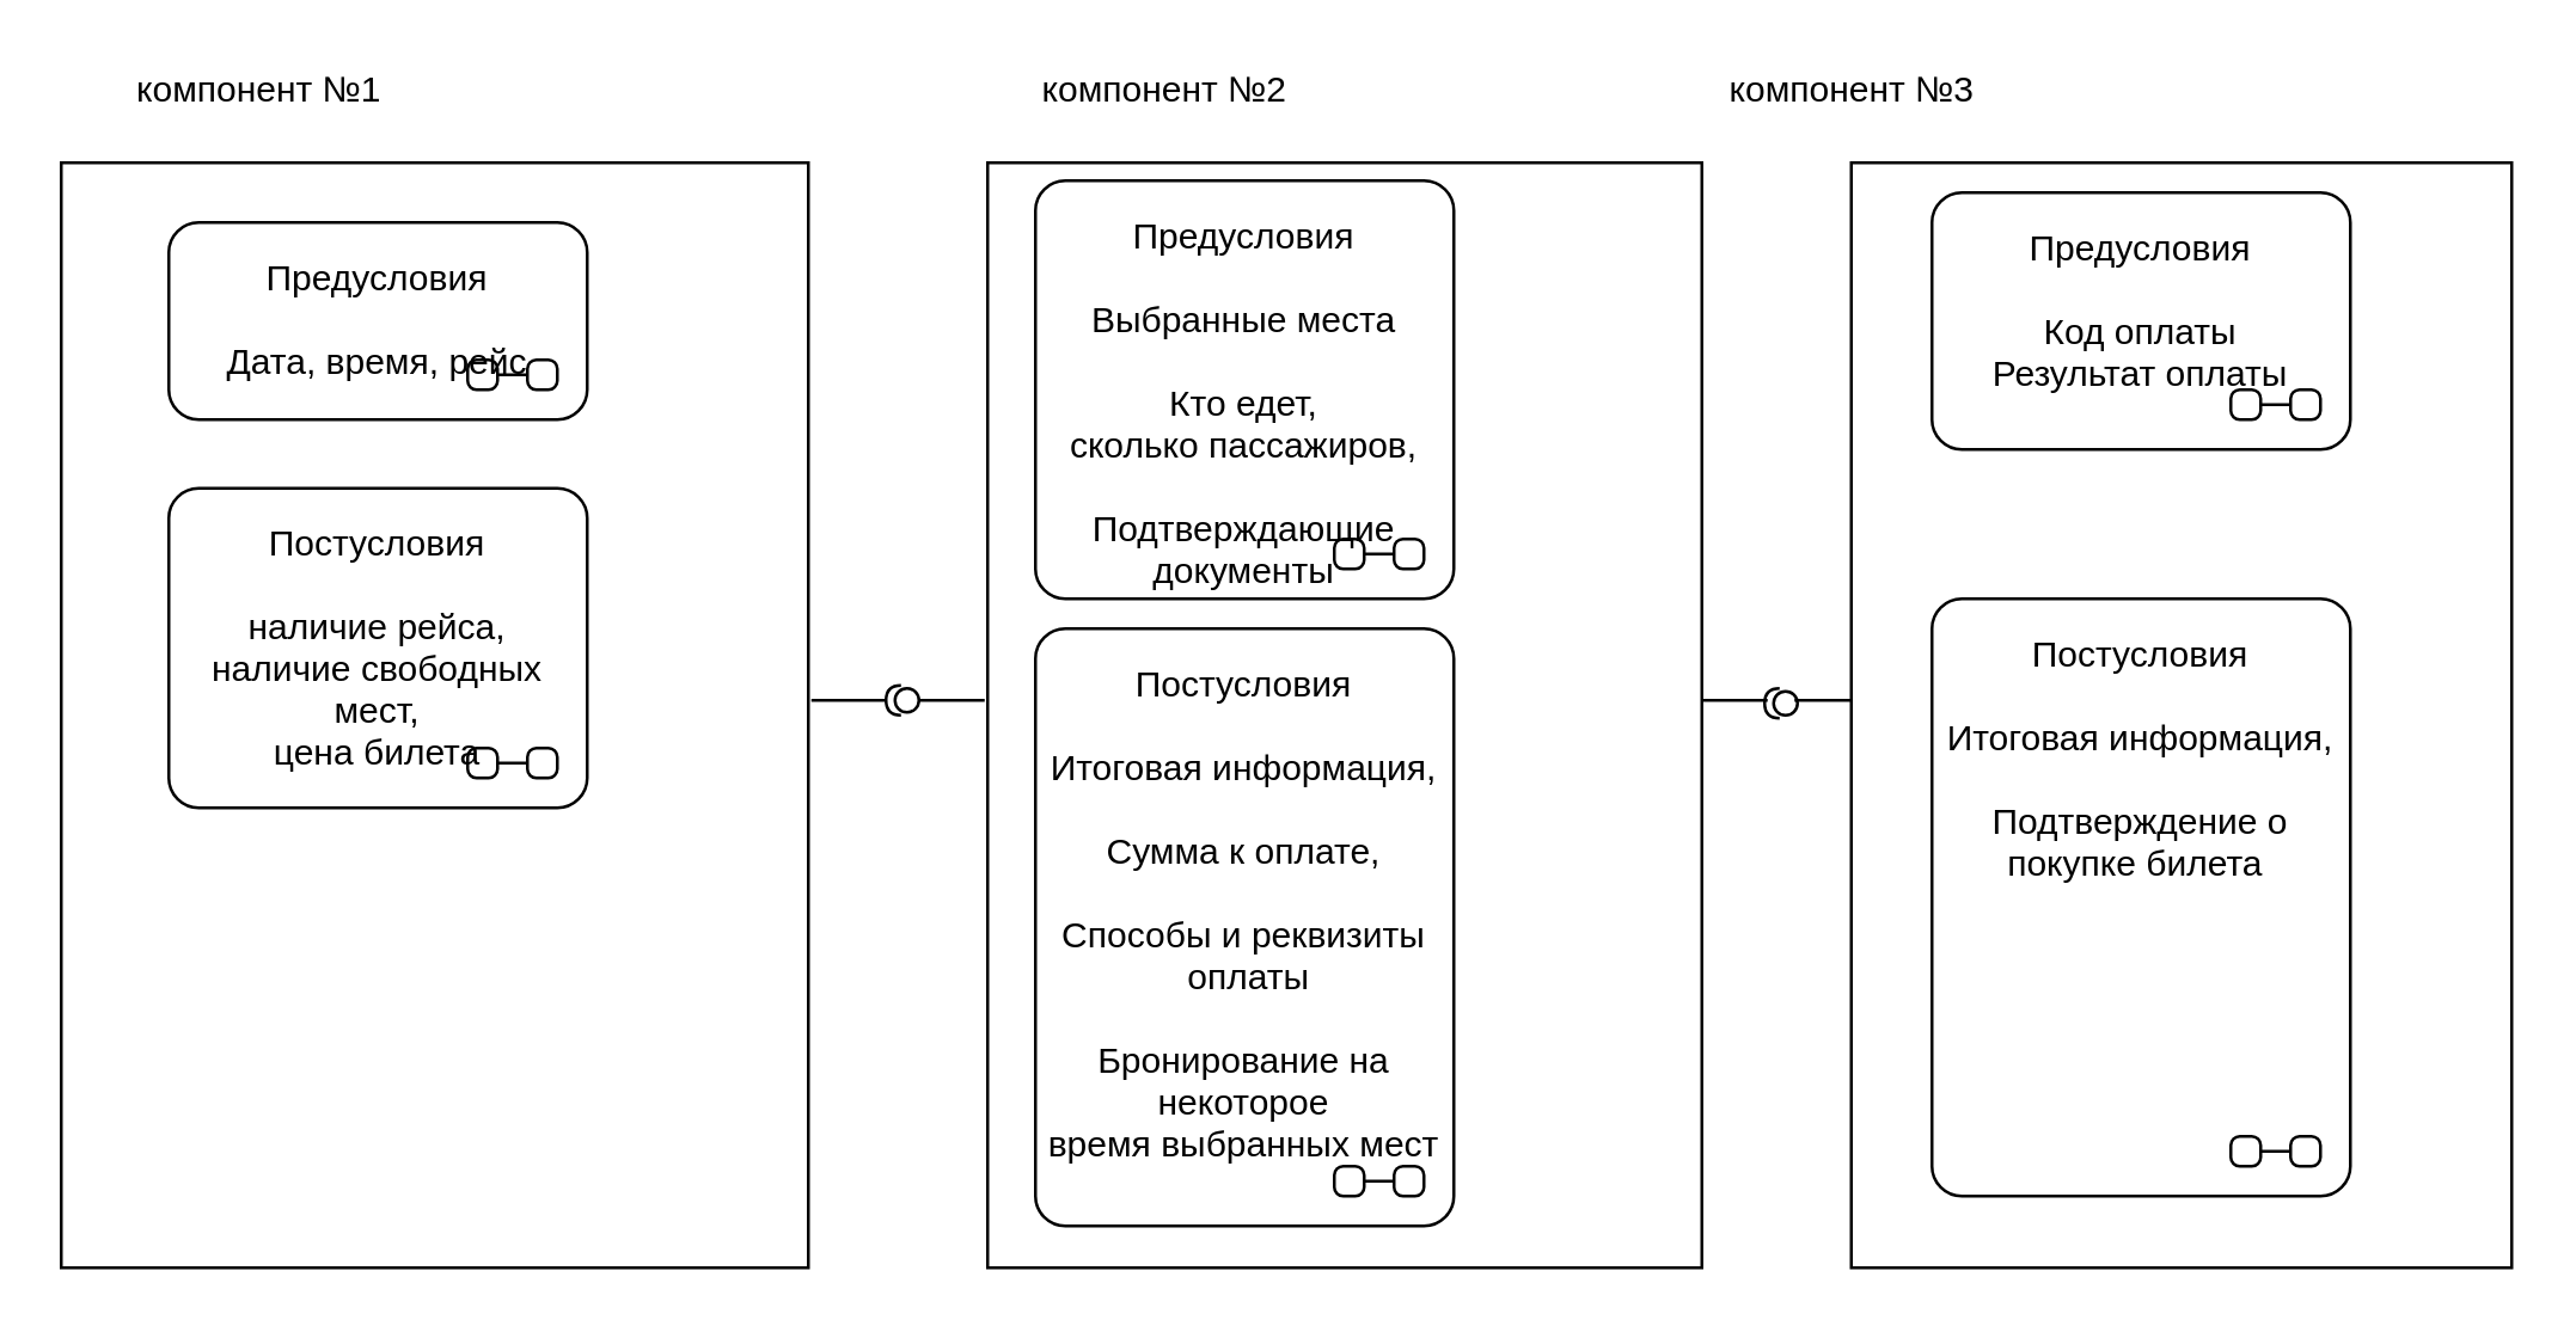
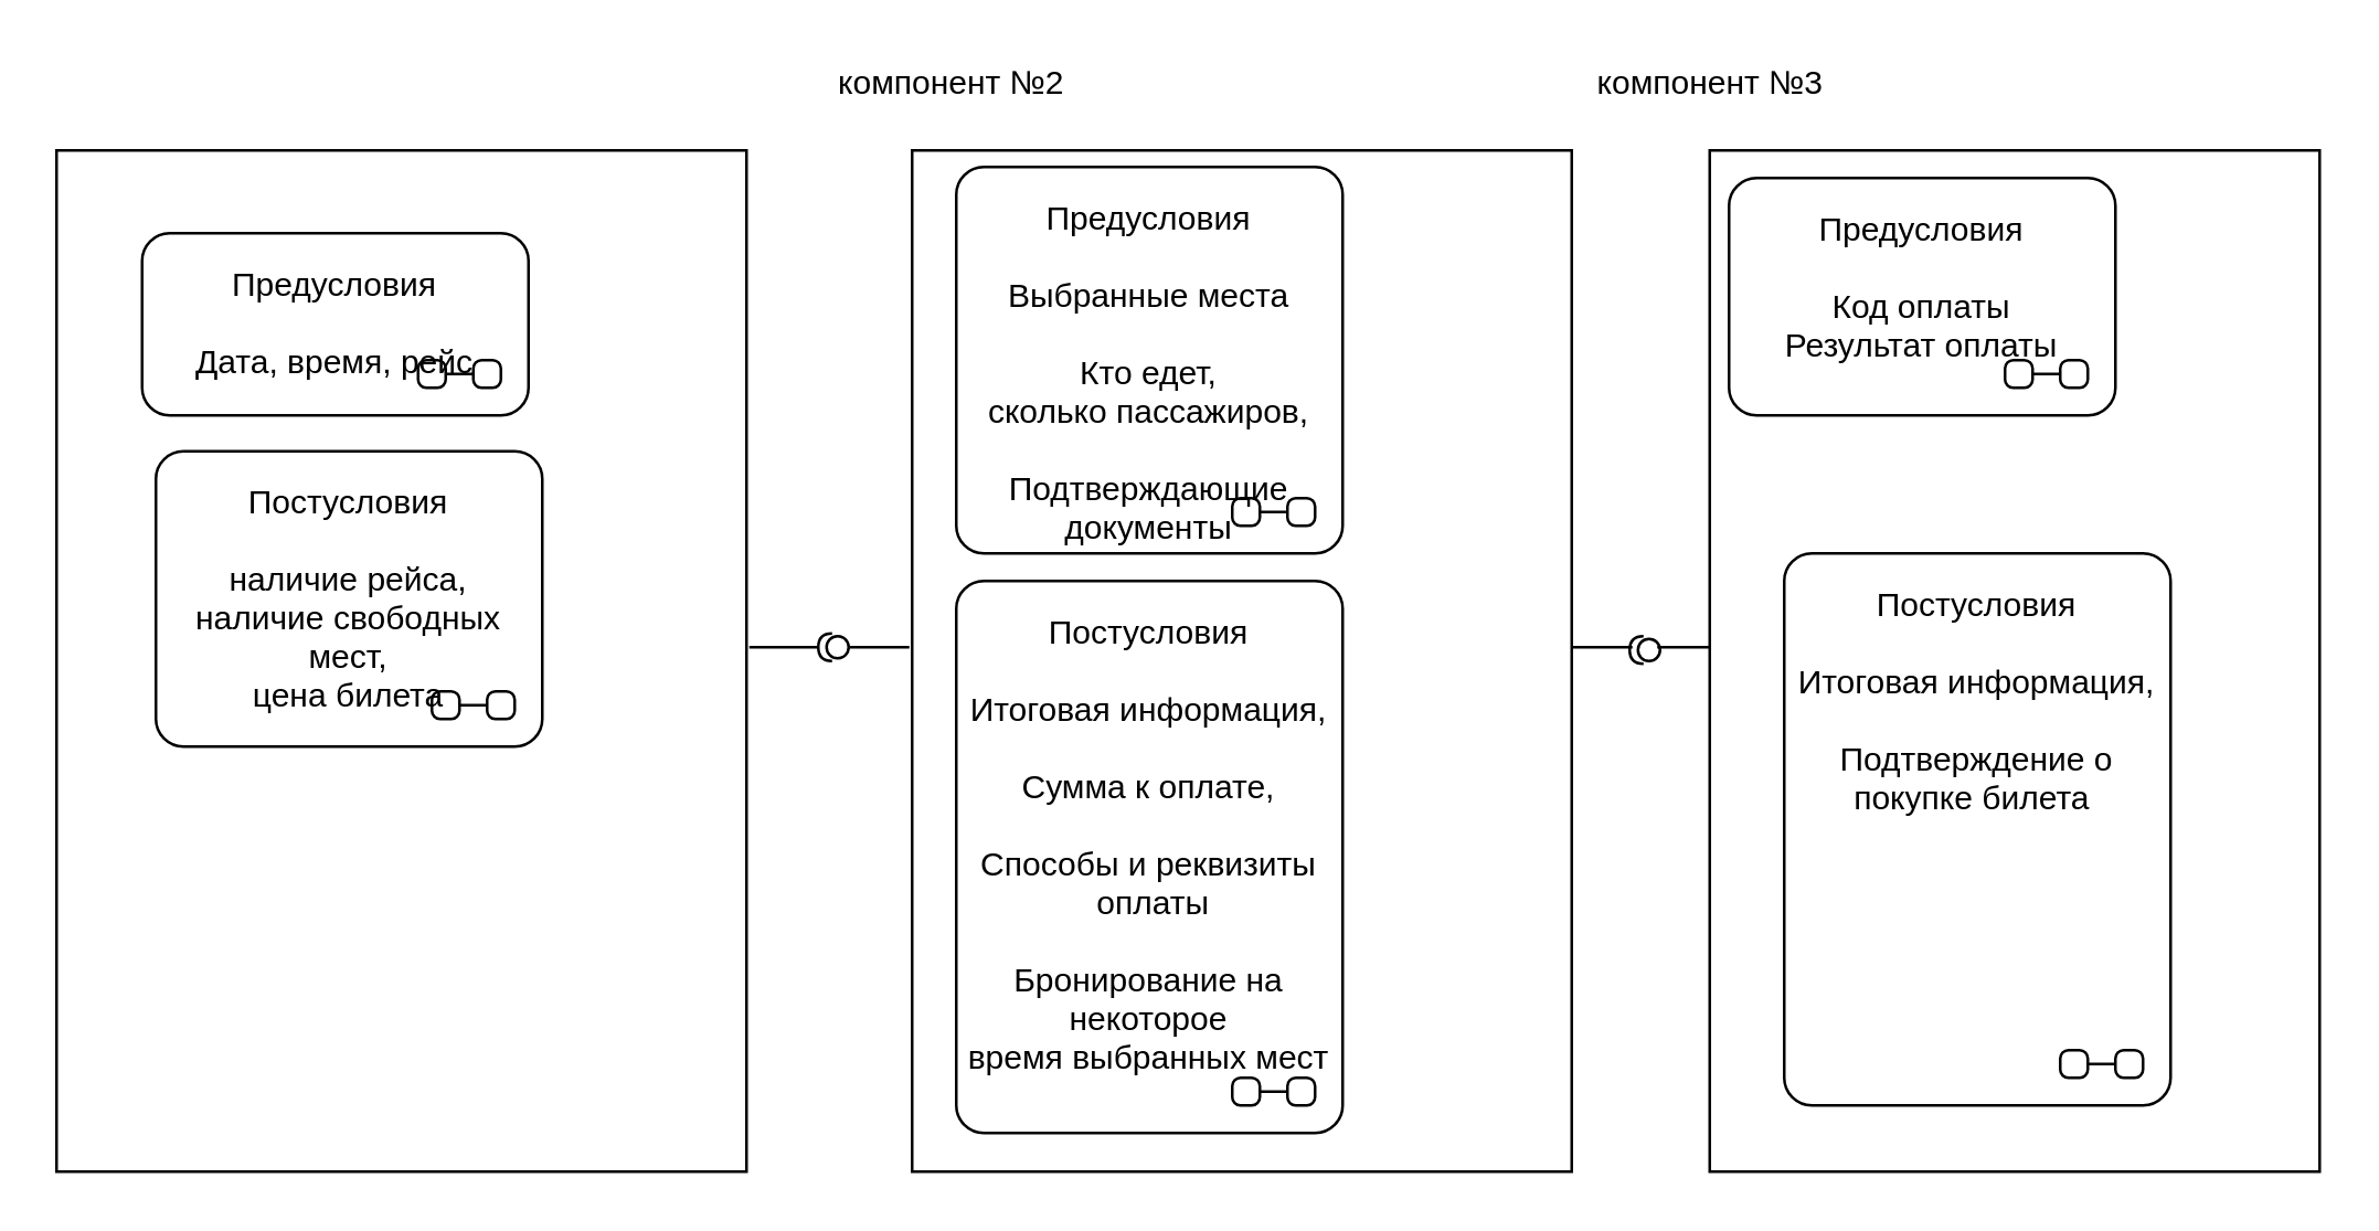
- <mxCell id="16" value="компонент №1" style="text;html=1;align=center;verticalAlign=middle;resizable=0;points=[];autosize=1;strokeColor=none;fillColor=none;" vertex="1" parent="1"><mxGeometry x="36" y="20" width="100" height="20" as="geometry" /></mxCell>
- <mxCell id="17" value="компонент №2" style="text;html=1;align=center;verticalAlign=middle;resizable=0;points=[];autosize=1;strokeColor=none;fillColor=none;" vertex="1" parent="1"><mxGeometry x="339" y="20" width="100" height="20" as="geometry" /></mxCell>
+ <mxCell id="17" value="компонент №2" style="text;html=1;align=center;verticalAlign=middle;resizable=0;points=[];autosize=1;strokeColor=none;fillColor=none;" vertex="1" parent="1"><mxGeometry x="294" y="20" width="100" height="20" as="geometry" /></mxCell>
- <mxCell id="14" value="Предусловия&#10;&#10;Дата, время, рейс" style="shape=umlState;rounded=1;verticalAlign=top;spacingTop=5;umlStateSymbol=collapseState;absoluteArcSize=1;arcSize=10;" vertex="1" parent="1"><mxGeometry x="56" y="74" width="140" height="66" as="geometry" /></mxCell>
+ <mxCell id="14" value="Предусловия&#10;&#10;Дата, время, рейс" style="shape=umlState;rounded=1;verticalAlign=top;spacingTop=5;umlStateSymbol=collapseState;absoluteArcSize=1;arcSize=10;" vertex="1" parent="1"><mxGeometry x="51" y="84" width="140" height="66" as="geometry" /></mxCell>
- <mxCell id="21" value="Предусловия&#10;&#10;Код оплаты&#10;Результат оплаты" style="shape=umlState;rounded=1;verticalAlign=top;spacingTop=5;umlStateSymbol=collapseState;absoluteArcSize=1;arcSize=10;" vertex="1" parent="1"><mxGeometry x="646" y="64" width="140" height="86" as="geometry" /></mxCell>
+ <mxCell id="21" value="Предусловия&#10;&#10;Код оплаты&#10;Результат оплаты" style="shape=umlState;rounded=1;verticalAlign=top;spacingTop=5;umlStateSymbol=collapseState;absoluteArcSize=1;arcSize=10;" vertex="1" parent="1"><mxGeometry x="626" y="64" width="140" height="86" as="geometry" /></mxCell>
